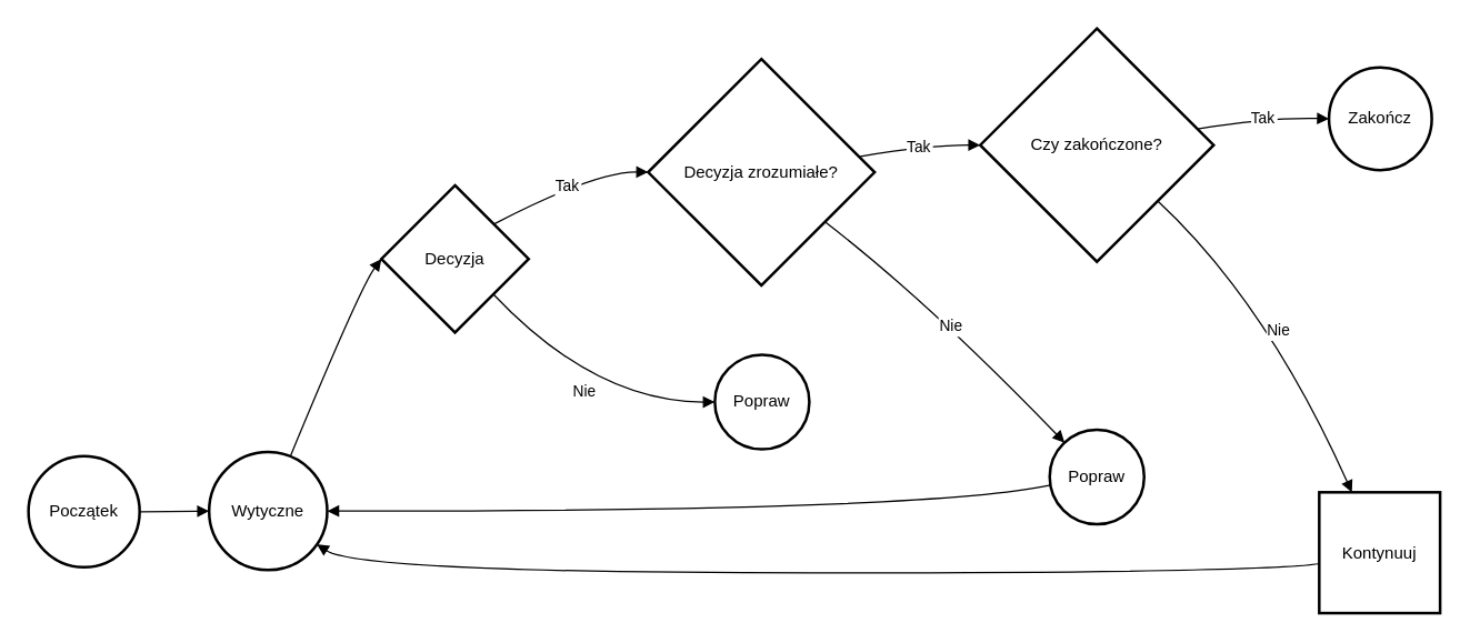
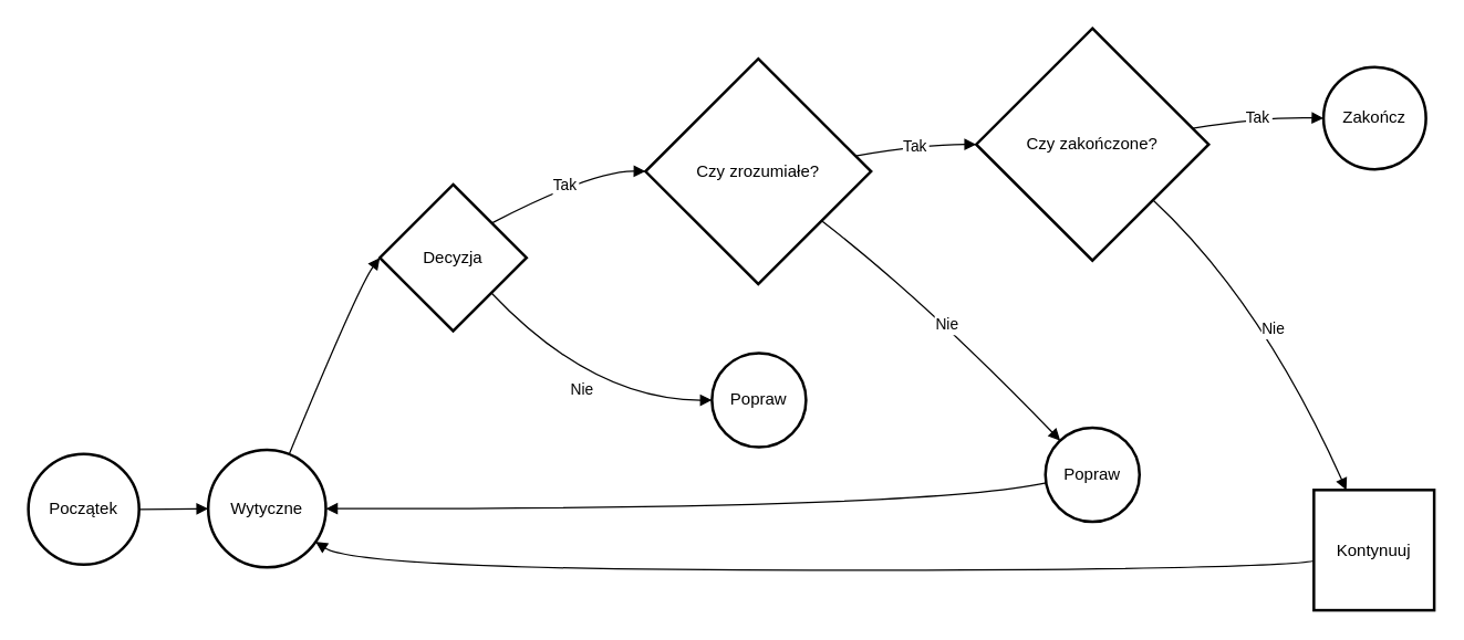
- <mxCell id="5" value="Decyzja zrozumiałe?" style="rhombus;strokeWidth=2;whiteSpace=wrap;" vertex="1" parent="1"><mxGeometry x="466" y="42" width="163" height="163" as="geometry" /></mxCell>
+ <mxCell id="5" value="Czy zrozumiałe?" style="rhombus;strokeWidth=2;whiteSpace=wrap;" vertex="1" parent="1"><mxGeometry x="466" y="42" width="163" height="163" as="geometry" /></mxCell>
